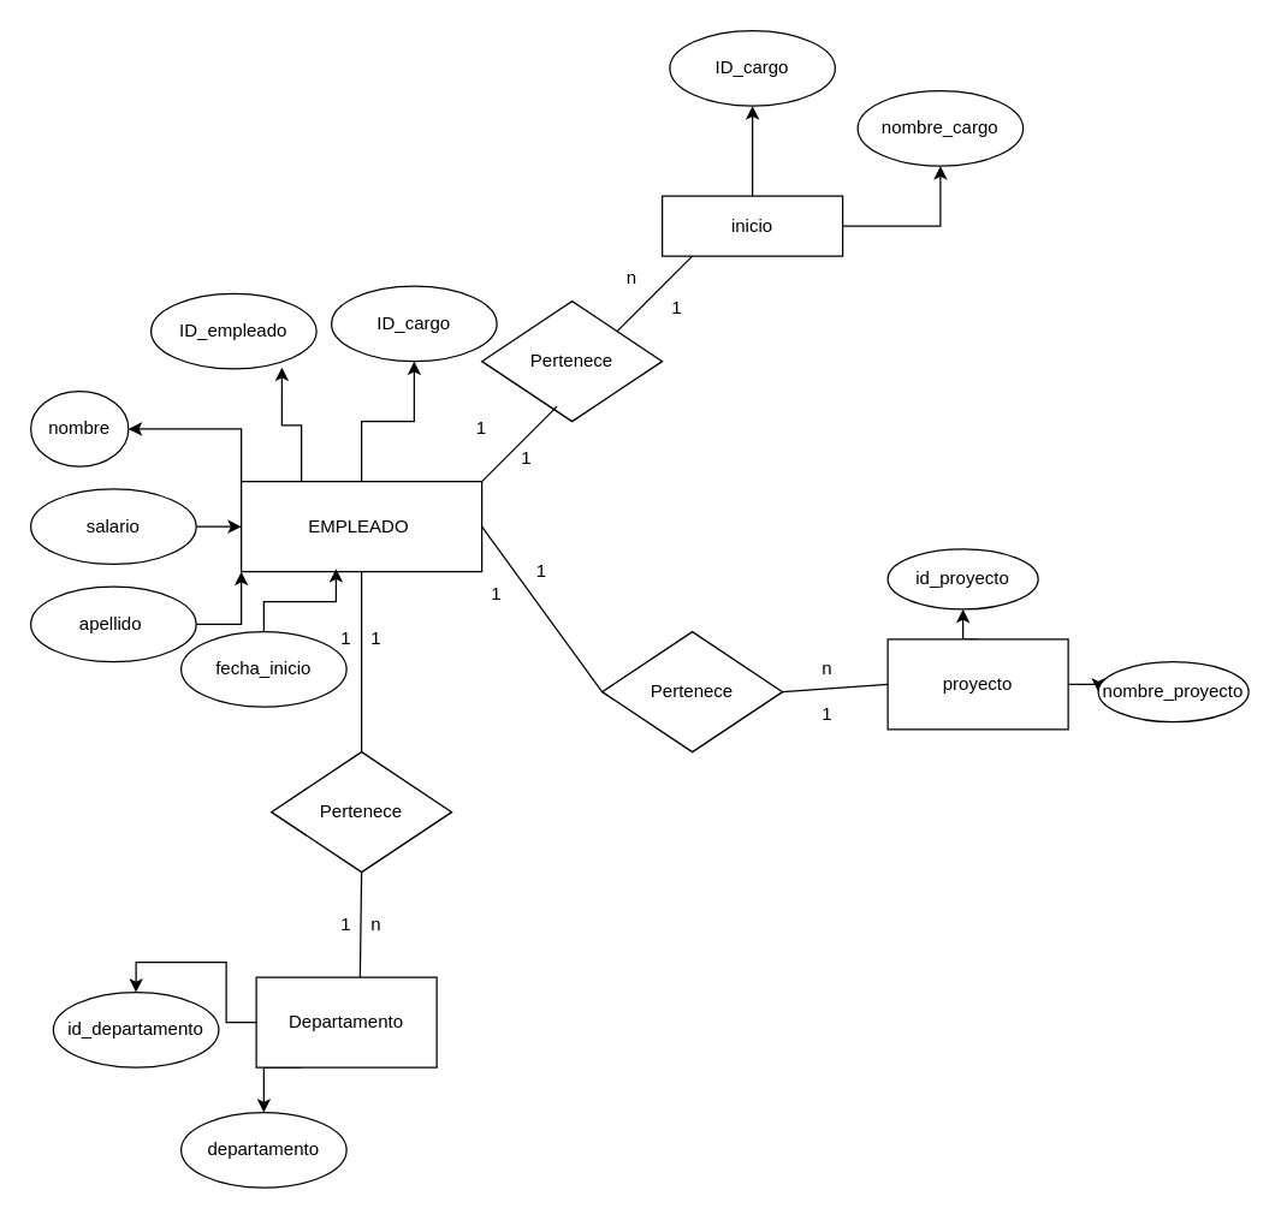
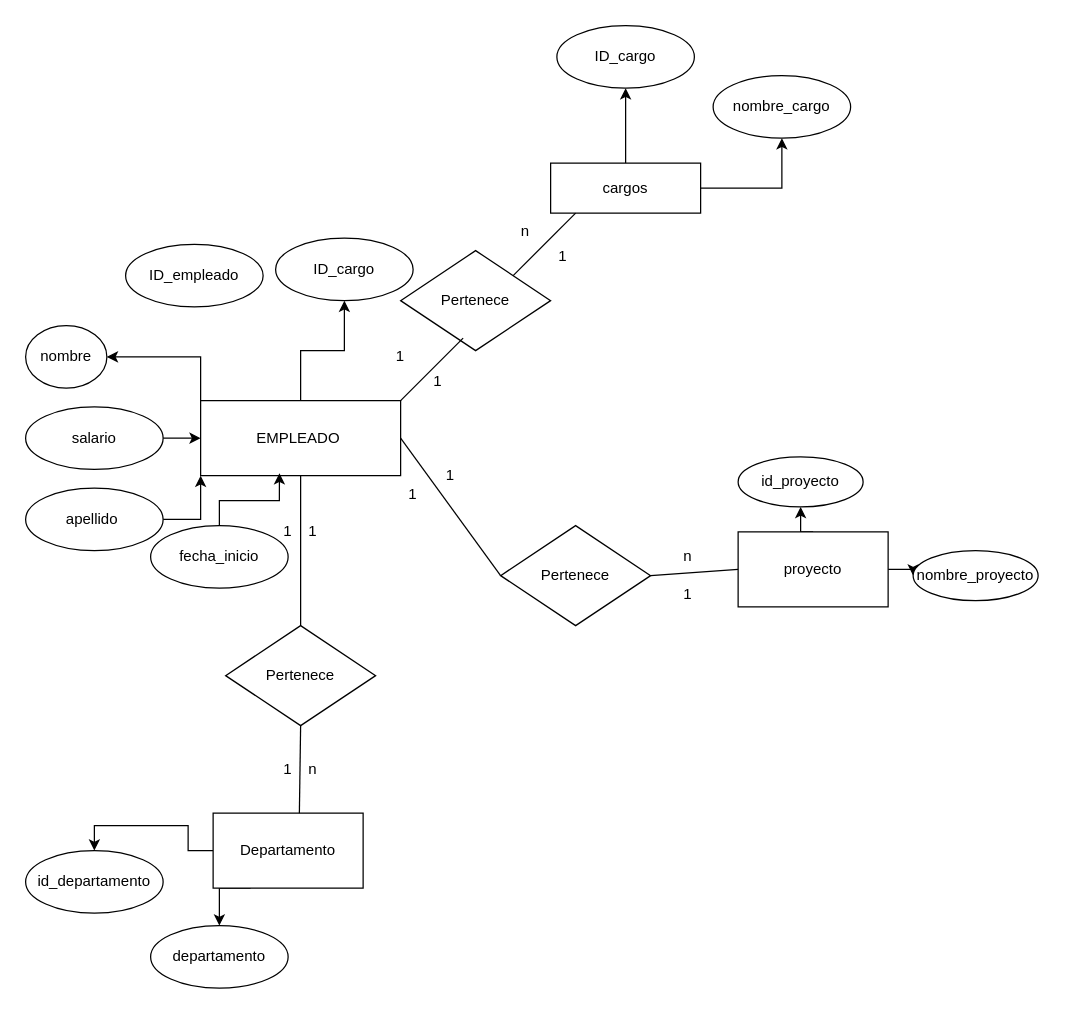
- <mxCell id="41" value="inicio" style="rounded=0;whiteSpace=wrap;html=1;" vertex="1" parent="1"><mxGeometry x="440" y="130" width="120" height="40" as="geometry" /></mxCell>
+ <mxCell id="41" value="cargos" style="rounded=0;whiteSpace=wrap;html=1;" vertex="1" parent="1"><mxGeometry x="440" y="130" width="120" height="40" as="geometry" /></mxCell>
- <mxCell id="38" style="edgeStyle=orthogonalEdgeStyle;rounded=0;orthogonalLoop=1;jettySize=auto;html=1;exitX=0.25;exitY=0;exitDx=0;exitDy=0;entryX=0.791;entryY=0.98;entryDx=0;entryDy=0;entryPerimeter=0;" edge="1" parent="1" source="4" target="11"><mxGeometry relative="1" as="geometry" /></mxCell>
- <mxCell id="19" value="id_departamento" style="ellipse;whiteSpace=wrap;html=1;" vertex="1" parent="1"><mxGeometry x="35" y="660" width="110" height="50" as="geometry" /></mxCell>
+ <mxCell id="19" value="id_departamento" style="ellipse;whiteSpace=wrap;html=1;" vertex="1" parent="1"><mxGeometry x="20" y="680" width="110" height="50" as="geometry" /></mxCell>
